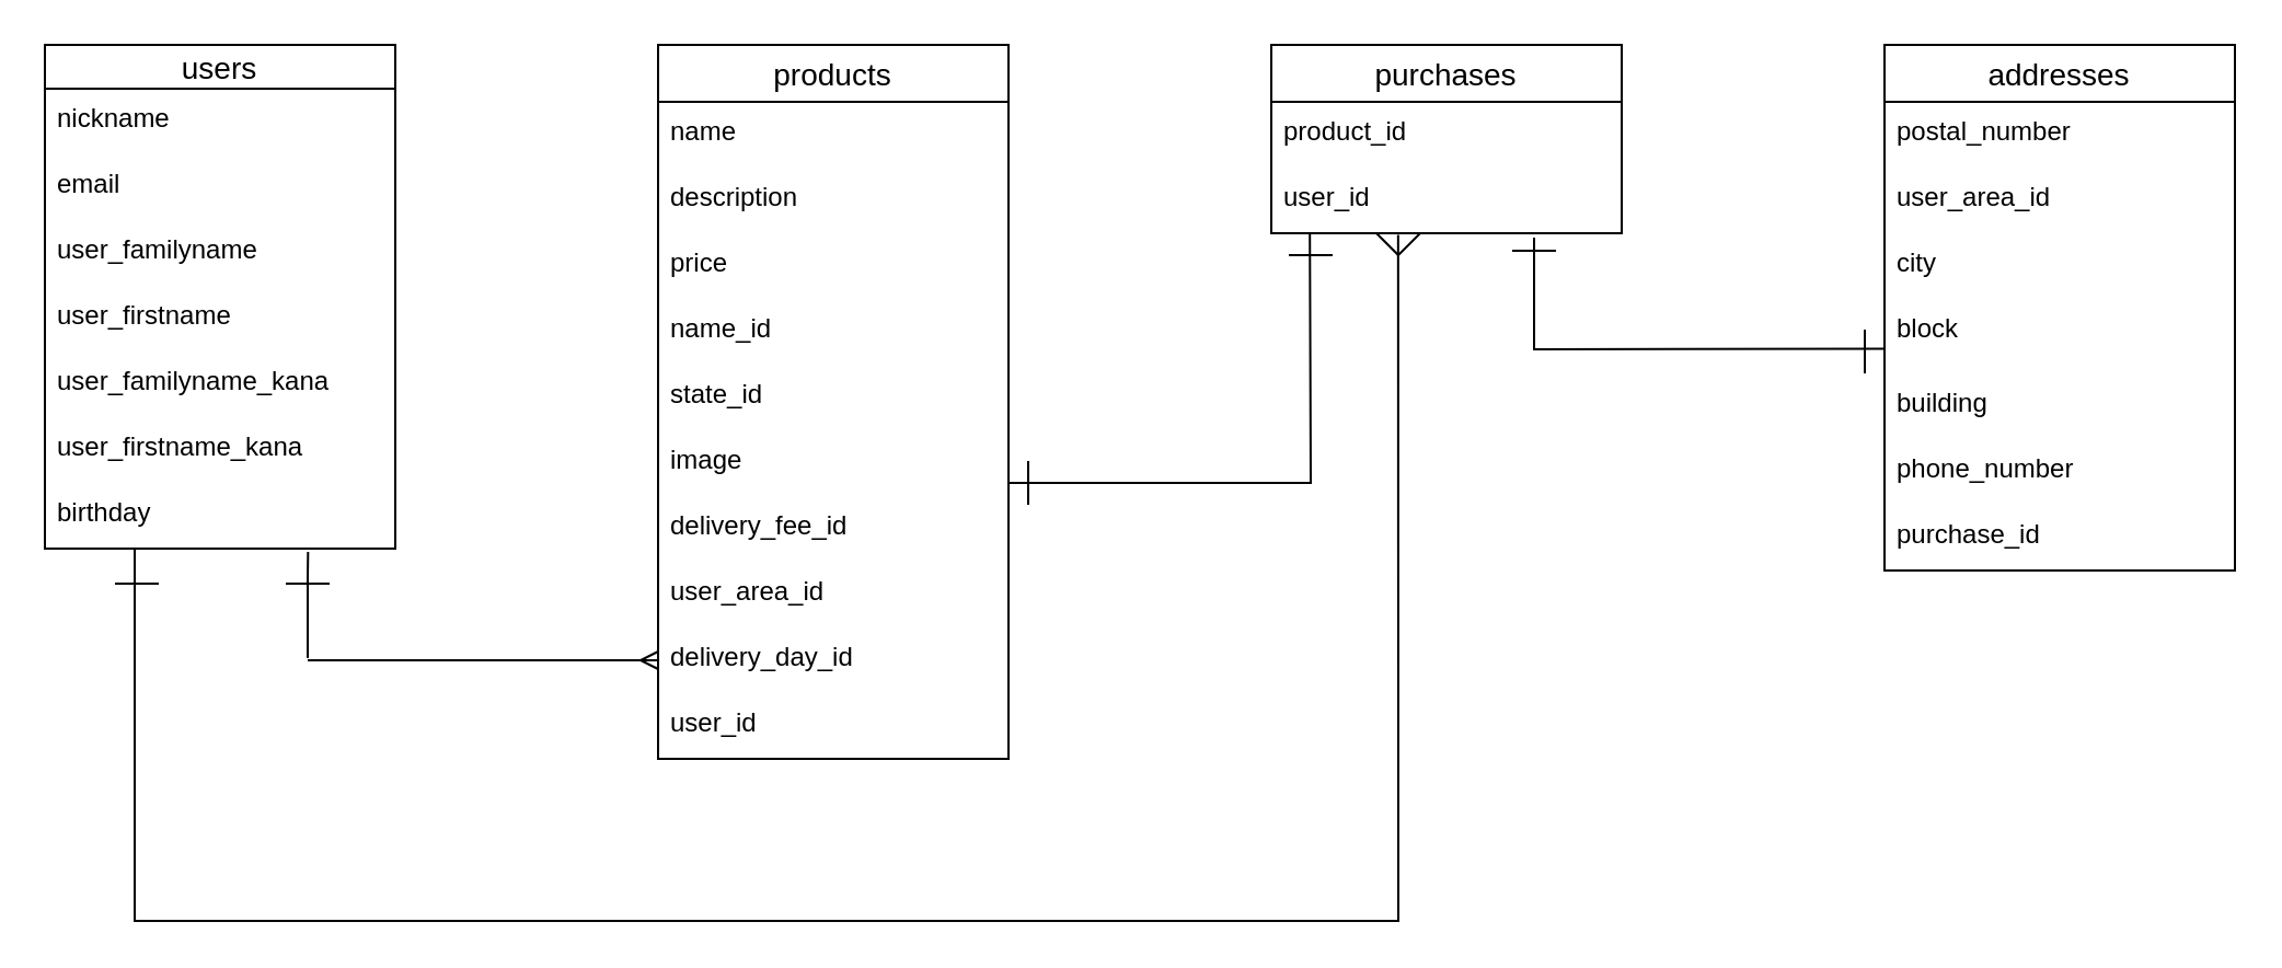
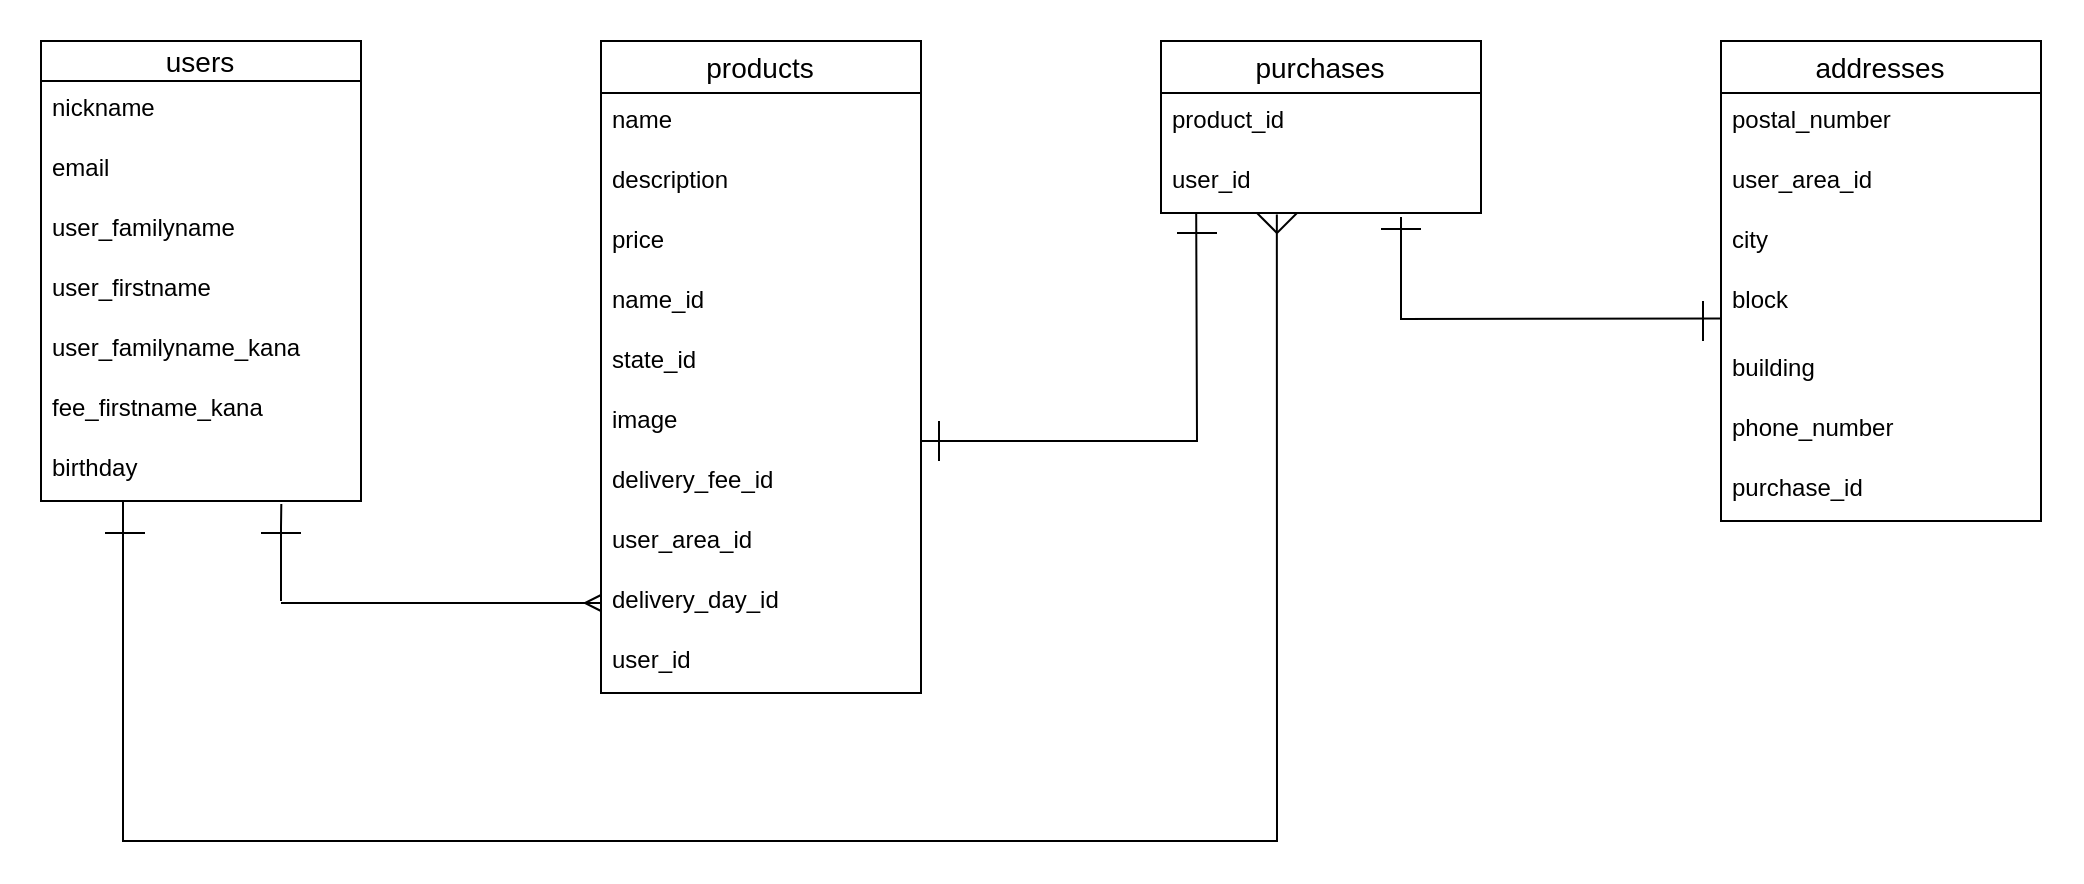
- <mxCell id="8" value="user_firstname_kana" style="text;strokeColor=none;fillColor=none;spacingLeft=4;spacingRight=4;overflow=hidden;rotatable=0;points=[[0,0.5],[1,0.5]];portConstraint=eastwest;fontSize=12;" vertex="1" parent="2"><mxGeometry y="170" width="160" height="30" as="geometry" /></mxCell>
+ <mxCell id="8" value="fee_firstname_kana" style="text;strokeColor=none;fillColor=none;spacingLeft=4;spacingRight=4;overflow=hidden;rotatable=0;points=[[0,0.5],[1,0.5]];portConstraint=eastwest;fontSize=12;" vertex="1" parent="2"><mxGeometry y="170" width="160" height="30" as="geometry" /></mxCell>
